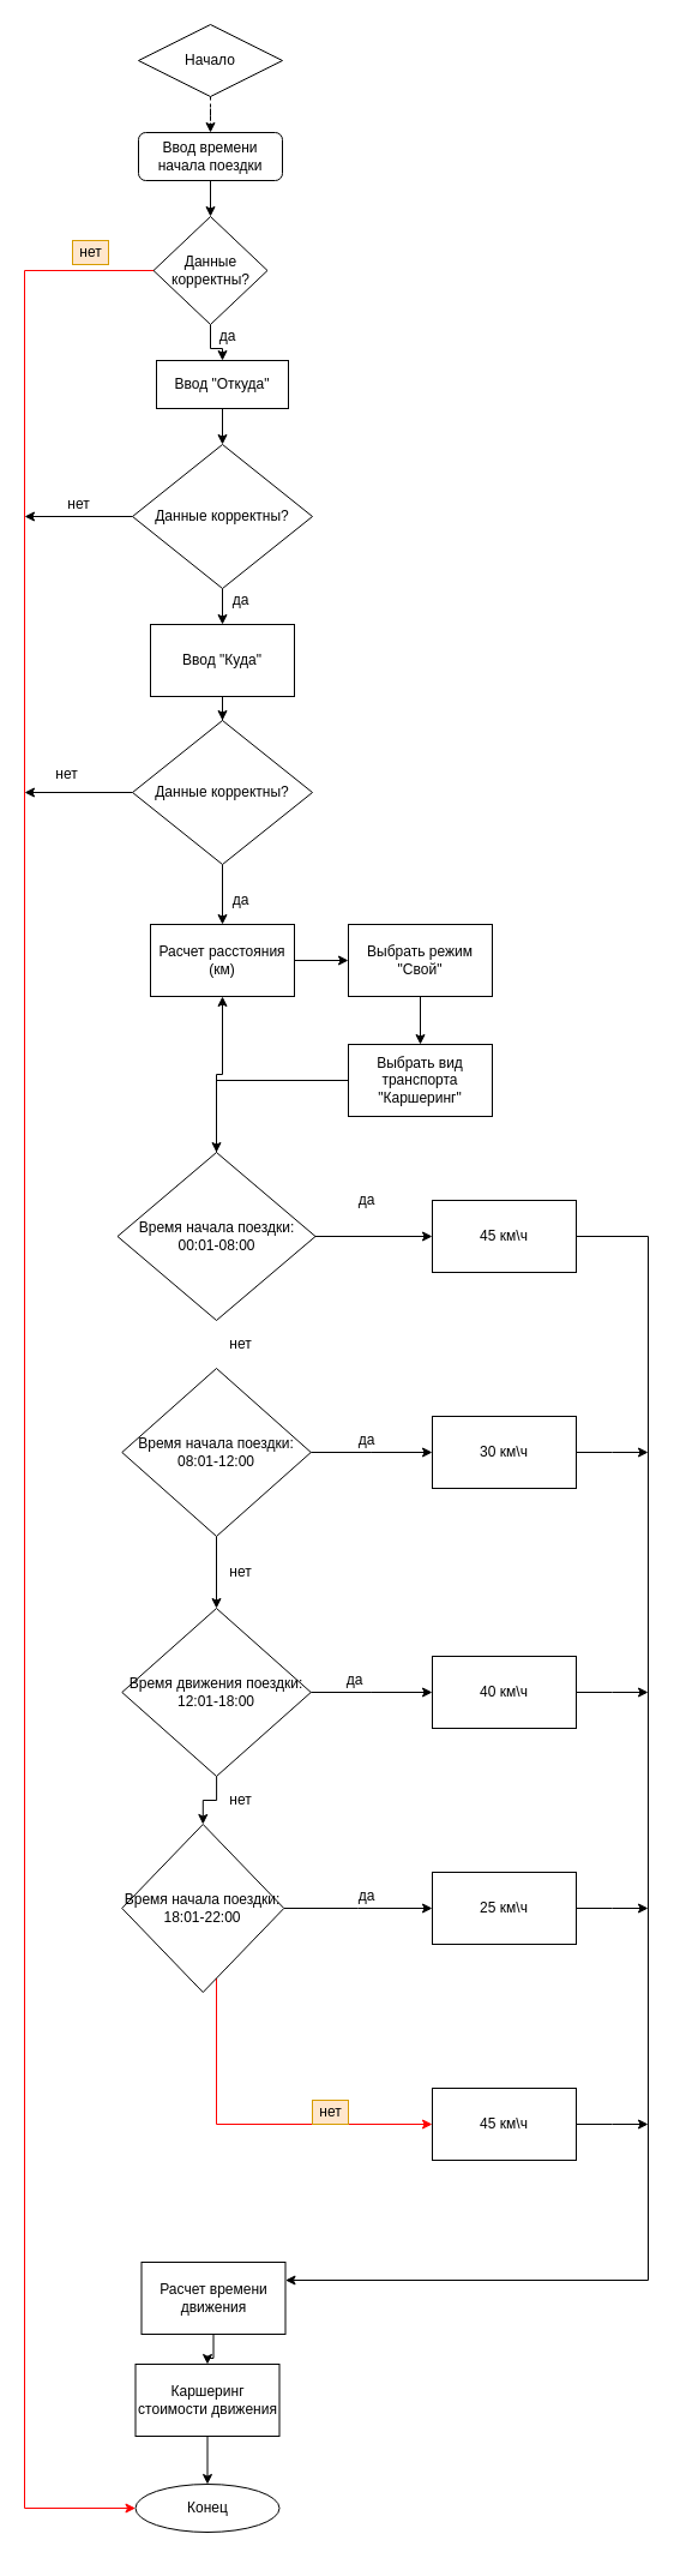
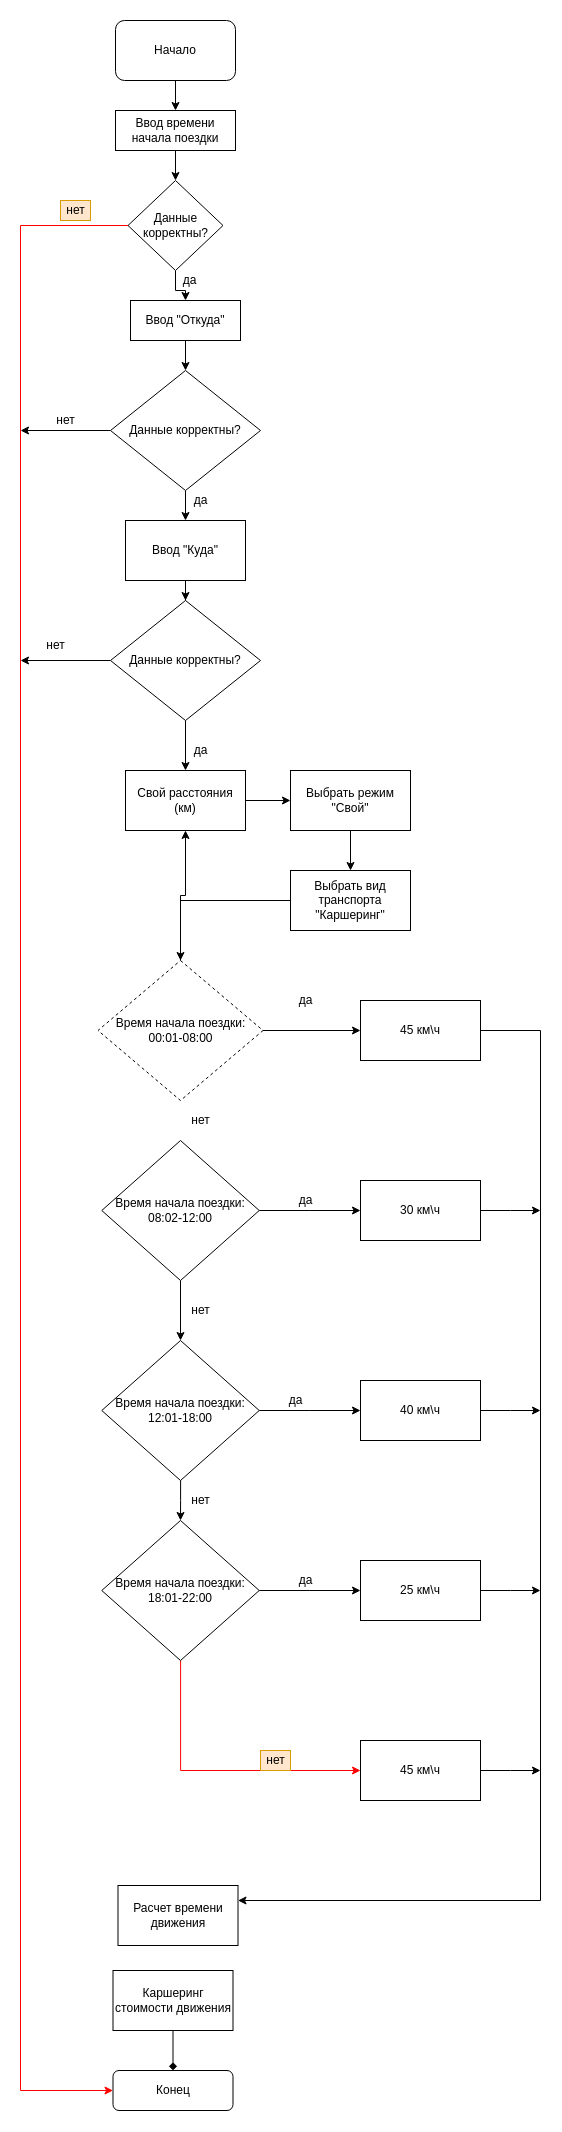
- <mxCell id="47" value="Начало" style="rhombus;whiteSpace=wrap;html=1;" parent="1" vertex="1"><mxGeometry x="115" y="20" width="120" height="60" as="geometry" /></mxCell>
+ <mxCell id="47" value="Начало" style="rounded=1;whiteSpace=wrap;html=1;" parent="1" vertex="1"><mxGeometry x="115" y="20" width="120" height="60" as="geometry" /></mxCell>
- <mxCell id="46" value="" style="edgeStyle=orthogonalEdgeStyle;rounded=0;orthogonalLoop=1;jettySize=auto;html=1;dashed=1;" parent="1" source="47" target="3" edge="1"><mxGeometry relative="1" as="geometry" /></mxCell>
+ <mxCell id="46" value="" style="edgeStyle=orthogonalEdgeStyle;rounded=0;orthogonalLoop=1;jettySize=auto;html=1;" parent="1" source="47" target="3" edge="1"><mxGeometry relative="1" as="geometry" /></mxCell>
- <mxCell id="3" value="Ввод времени начала поездки" style="whiteSpace=wrap;html=1;rounded=1;" parent="1" vertex="1"><mxGeometry x="115" y="110" width="120" height="40" as="geometry" /></mxCell>
+ <mxCell id="3" value="Ввод времени начала поездки" style="rounded=0;whiteSpace=wrap;html=1;" parent="1" vertex="1"><mxGeometry x="115" y="110" width="120" height="40" as="geometry" /></mxCell>
- <mxCell id="20" value="Расчет расстояния (км)" style="whiteSpace=wrap;html=1;" parent="1" vertex="1"><mxGeometry x="125" y="770" width="120" height="60" as="geometry" /></mxCell>
+ <mxCell id="20" value="Свой расстояния (км)" style="whiteSpace=wrap;html=1;" parent="1" vertex="1"><mxGeometry x="125" y="770" width="120" height="60" as="geometry" /></mxCell>
- <mxCell id="25" value="Время начала поездки: 00:01-08:00" style="rhombus;whiteSpace=wrap;html=1;" parent="1" vertex="1"><mxGeometry x="97.5" y="960" width="165" height="140" as="geometry" /></mxCell>
+ <mxCell id="25" value="Время начала поездки: 00:01-08:00" style="rhombus;whiteSpace=wrap;html=1;dashed=1;" parent="1" vertex="1"><mxGeometry x="97.5" y="960" width="165" height="140" as="geometry" /></mxCell>
- <mxCell id="29" value="Время начала поездки: 08:01-12:00" style="rhombus;whiteSpace=wrap;html=1;" parent="1" vertex="1"><mxGeometry x="101.25" y="1140" width="157.5" height="140" as="geometry" /></mxCell>
+ <mxCell id="29" value="Время начала поездки: 08:02-12:00" style="rhombus;whiteSpace=wrap;html=1;" parent="1" vertex="1"><mxGeometry x="101.25" y="1140" width="157.5" height="140" as="geometry" /></mxCell>
- <mxCell id="33" value="Время движения поездки: 12:01-18:00" style="rhombus;whiteSpace=wrap;html=1;" parent="1" vertex="1"><mxGeometry x="101.25" y="1340" width="157.5" height="140" as="geometry" /></mxCell>
+ <mxCell id="33" value="Время начала поездки: 12:01-18:00" style="rhombus;whiteSpace=wrap;html=1;" parent="1" vertex="1"><mxGeometry x="101.25" y="1340" width="157.5" height="140" as="geometry" /></mxCell>
- <mxCell id="39" value="Время начала поездки: 18:01-22:00" style="rhombus;whiteSpace=wrap;html=1;" parent="1" vertex="1"><mxGeometry x="101.25" y="1520" width="135" height="140" as="geometry" /></mxCell>
+ <mxCell id="39" value="Время начала поездки: 18:01-22:00" style="rhombus;whiteSpace=wrap;html=1;" parent="1" vertex="1"><mxGeometry x="101.25" y="1520" width="157.5" height="140" as="geometry" /></mxCell>
- <mxCell id="51" value="" style="edgeStyle=orthogonalEdgeStyle;rounded=0;orthogonalLoop=1;jettySize=auto;html=1;strokeColor=#000000;" parent="1" source="52" target="22" edge="1"><mxGeometry relative="1" as="geometry" /></mxCell>
- <mxCell id="21" value="" style="edgeStyle=orthogonalEdgeStyle;rounded=0;orthogonalLoop=1;jettySize=auto;html=1;" parent="1" source="22" target="4" edge="1"><mxGeometry relative="1" as="geometry" /></mxCell>
+ <mxCell id="21" value="" style="edgeStyle=orthogonalEdgeStyle;rounded=0;orthogonalLoop=1;jettySize=auto;html=1;endArrow=diamond;" parent="1" source="22" target="4" edge="1"><mxGeometry relative="1" as="geometry" /></mxCell>
- <mxCell id="4" value="Конец" style="ellipse;whiteSpace=wrap;html=1;" parent="1" vertex="1"><mxGeometry x="112.5" y="2070" width="120" height="40" as="geometry" /></mxCell>
+ <mxCell id="4" value="Конец" style="rounded=1;whiteSpace=wrap;html=1;" parent="1" vertex="1"><mxGeometry x="112.5" y="2070" width="120" height="40" as="geometry" /></mxCell>
